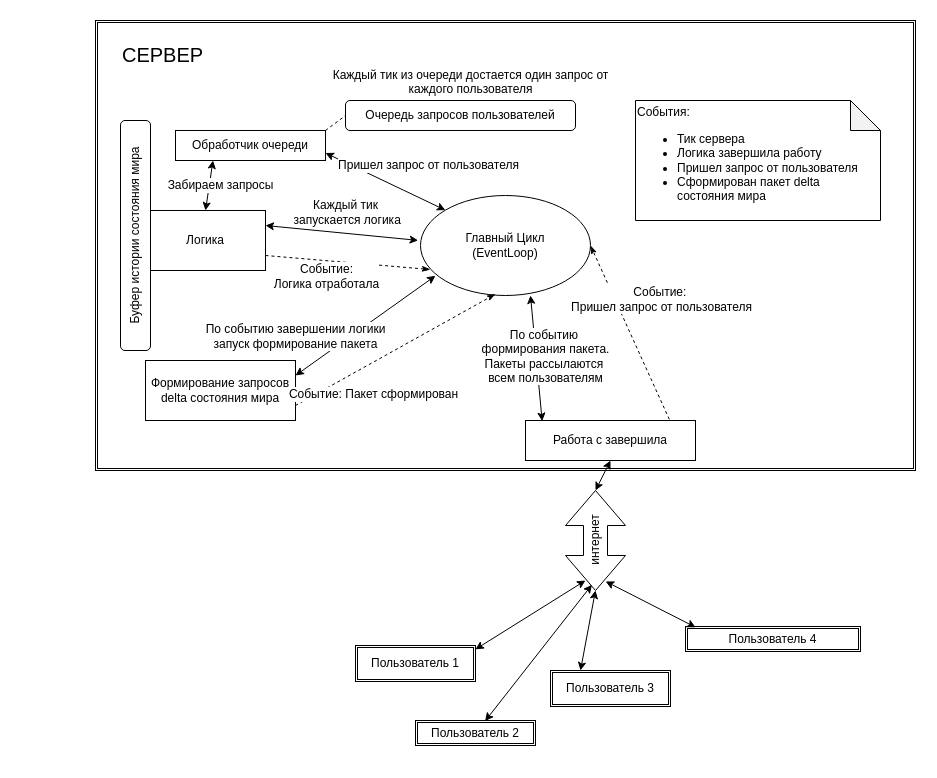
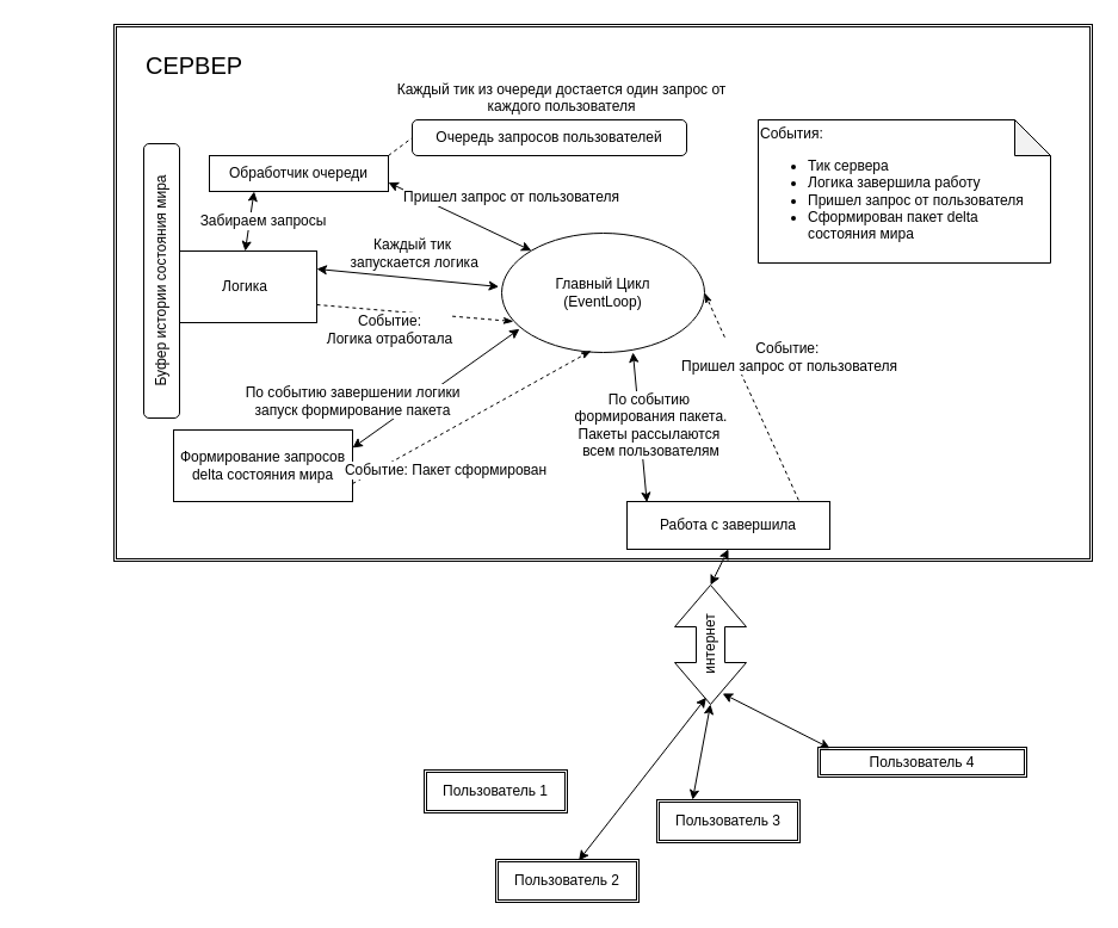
- <mxCell id="33" value="" style="endArrow=classic;startArrow=classic;html=1;entryX=0.1;entryY=0.333;entryDx=0;entryDy=0;entryPerimeter=0;exitX=0.999;exitY=0.107;exitDx=0;exitDy=0;exitPerimeter=0;" edge="1" parent="1" source="29" target="28"><mxGeometry width="50" height="50" relative="1" as="geometry"><mxPoint x="215" y="830" as="sourcePoint" /><mxPoint x="265" y="780" as="targetPoint" /></mxGeometry></mxCell>
- <mxCell id="30" value="Пользователь 2" style="shape=ext;double=1;rounded=0;whiteSpace=wrap;html=1;" vertex="1" parent="1"><mxGeometry x="415" y="720" width="120" height="25" as="geometry" /></mxCell>
+ <mxCell id="30" value="Пользователь 2" style="shape=ext;double=1;rounded=0;whiteSpace=wrap;html=1;" vertex="1" parent="1"><mxGeometry x="415" y="720" width="120" height="36" as="geometry" /></mxCell>
